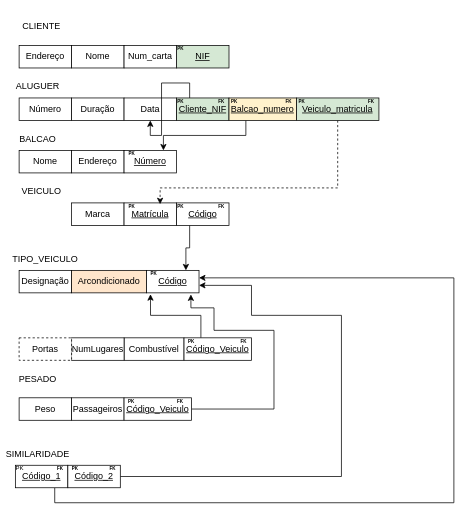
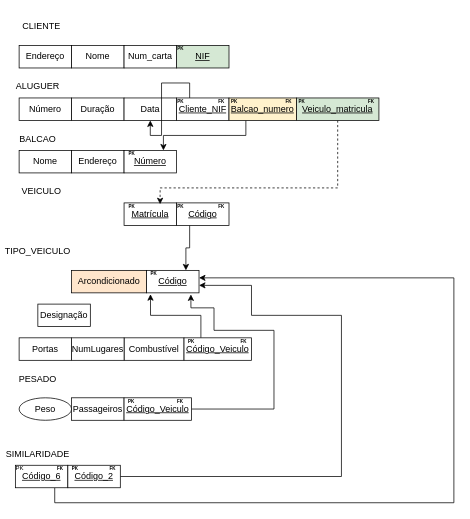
- <mxCell id="51" value="Cliente_NIF" style="rounded=0;whiteSpace=wrap;html=1;fontStyle=4;fillColor=#d5e8d4;" vertex="1" parent="1"><mxGeometry x="235" y="130" width="70" height="30" as="geometry" /></mxCell>
+ <mxCell id="51" value="Cliente_NIF" style="rounded=0;whiteSpace=wrap;html=1;fontStyle=4" vertex="1" parent="1"><mxGeometry x="235" y="130" width="70" height="30" as="geometry" /></mxCell>
- <mxCell id="14" value="Marca" style="rounded=0;whiteSpace=wrap;html=1;" vertex="1" parent="1"><mxGeometry x="95" y="270" width="70" height="30" as="geometry" /></mxCell>
- <mxCell id="26" value="TIPO_VEICULO" style="rounded=0;whiteSpace=wrap;html=1;strokeColor=none;fillColor=none;" vertex="1" parent="1"><mxGeometry x="35" y="330" width="50" height="30" as="geometry" /></mxCell>
+ <mxCell id="26" value="TIPO_VEICULO" style="rounded=0;whiteSpace=wrap;html=1;strokeColor=none;fillColor=none;" vertex="1" parent="1"><mxGeometry x="25" y="320" width="50" height="30" as="geometry" /></mxCell>
- <mxCell id="18" value="Designação" style="rounded=0;whiteSpace=wrap;html=1;" vertex="1" parent="1"><mxGeometry x="25" y="360" width="70" height="30" as="geometry" /></mxCell>
+ <mxCell id="18" value="Designação" style="rounded=0;whiteSpace=wrap;html=1;" vertex="1" parent="1"><mxGeometry x="50" y="405" width="70" height="30" as="geometry" /></mxCell>
- <mxCell id="25" value="Portas" style="rounded=0;whiteSpace=wrap;html=1;dashed=1;" vertex="1" parent="1"><mxGeometry x="25" y="450" width="70" height="30" as="geometry" /></mxCell>
+ <mxCell id="25" value="Portas" style="rounded=0;whiteSpace=wrap;html=1;" vertex="1" parent="1"><mxGeometry x="25" y="450" width="70" height="30" as="geometry" /></mxCell>
- <mxCell id="19" value="Peso" style="rounded=0;whiteSpace=wrap;html=1;" vertex="1" parent="1"><mxGeometry x="25" y="530" width="70" height="30" as="geometry" /></mxCell>
+ <mxCell id="19" value="Peso" style="ellipse;whiteSpace=wrap;html=1;" vertex="1" parent="1"><mxGeometry x="25" y="530" width="70" height="30" as="geometry" /></mxCell>
- <mxCell id="29" value="&lt;u&gt;Código_1&lt;/u&gt;" style="rounded=0;whiteSpace=wrap;html=1;" vertex="1" parent="1"><mxGeometry x="20" y="620" width="70" height="30" as="geometry" /></mxCell>
+ <mxCell id="29" value="&lt;u&gt;Código_6&lt;/u&gt;" style="rounded=0;whiteSpace=wrap;html=1;" vertex="1" parent="1"><mxGeometry x="20" y="620" width="70" height="30" as="geometry" /></mxCell>
